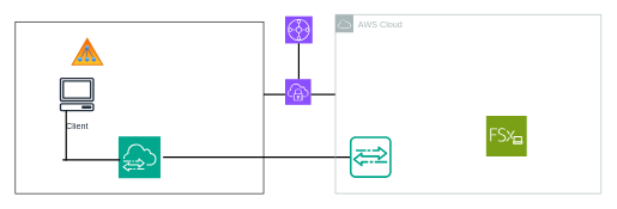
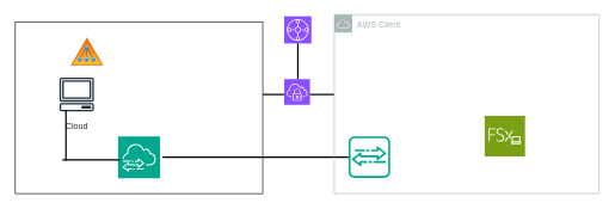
- <mxCell id="16" value="AWS Cloud" style="sketch=0;outlineConnect=0;gradientColor=none;html=1;whiteSpace=wrap;fontSize=12;fontStyle=0;shape=mxgraph.aws4.group;grIcon=mxgraph.aws4.group_aws_cloud;strokeColor=#AAB7B8;fillColor=none;verticalAlign=top;align=left;spacingLeft=30;fontColor=#AAB7B8;dashed=0;" vertex="1" parent="1"><mxGeometry x="466" y="20" width="370" height="250" as="geometry" /></mxCell>
+ <mxCell id="16" value="AWS Client" style="sketch=0;outlineConnect=0;gradientColor=none;html=1;whiteSpace=wrap;fontSize=12;fontStyle=0;shape=mxgraph.aws4.group;grIcon=mxgraph.aws4.group_aws_cloud;strokeColor=#AAB7B8;fillColor=none;verticalAlign=top;align=left;spacingLeft=30;fontColor=#AAB7B8;dashed=0;" vertex="1" parent="1"><mxGeometry x="466" y="20" width="370" height="250" as="geometry" /></mxCell>
- <mxCell id="5" value="Client" style="sketch=0;outlineConnect=0;fontColor=#232F3E;gradientColor=none;strokeColor=#232F3E;fillColor=#ffffff;dashed=0;verticalLabelPosition=bottom;verticalAlign=top;align=center;html=1;fontSize=12;fontStyle=0;aspect=fixed;shape=mxgraph.aws4.resourceIcon;resIcon=mxgraph.aws4.client;" vertex="1" parent="1"><mxGeometry x="76" y="101.5" width="60" height="60" as="geometry" /></mxCell>
+ <mxCell id="5" value="Cloud" style="sketch=0;outlineConnect=0;fontColor=#232F3E;gradientColor=none;strokeColor=#232F3E;fillColor=#ffffff;dashed=0;verticalLabelPosition=bottom;verticalAlign=top;align=center;html=1;fontSize=12;fontStyle=0;aspect=fixed;shape=mxgraph.aws4.resourceIcon;resIcon=mxgraph.aws4.client;" vertex="1" parent="1"><mxGeometry x="76" y="101.5" width="60" height="60" as="geometry" /></mxCell>
